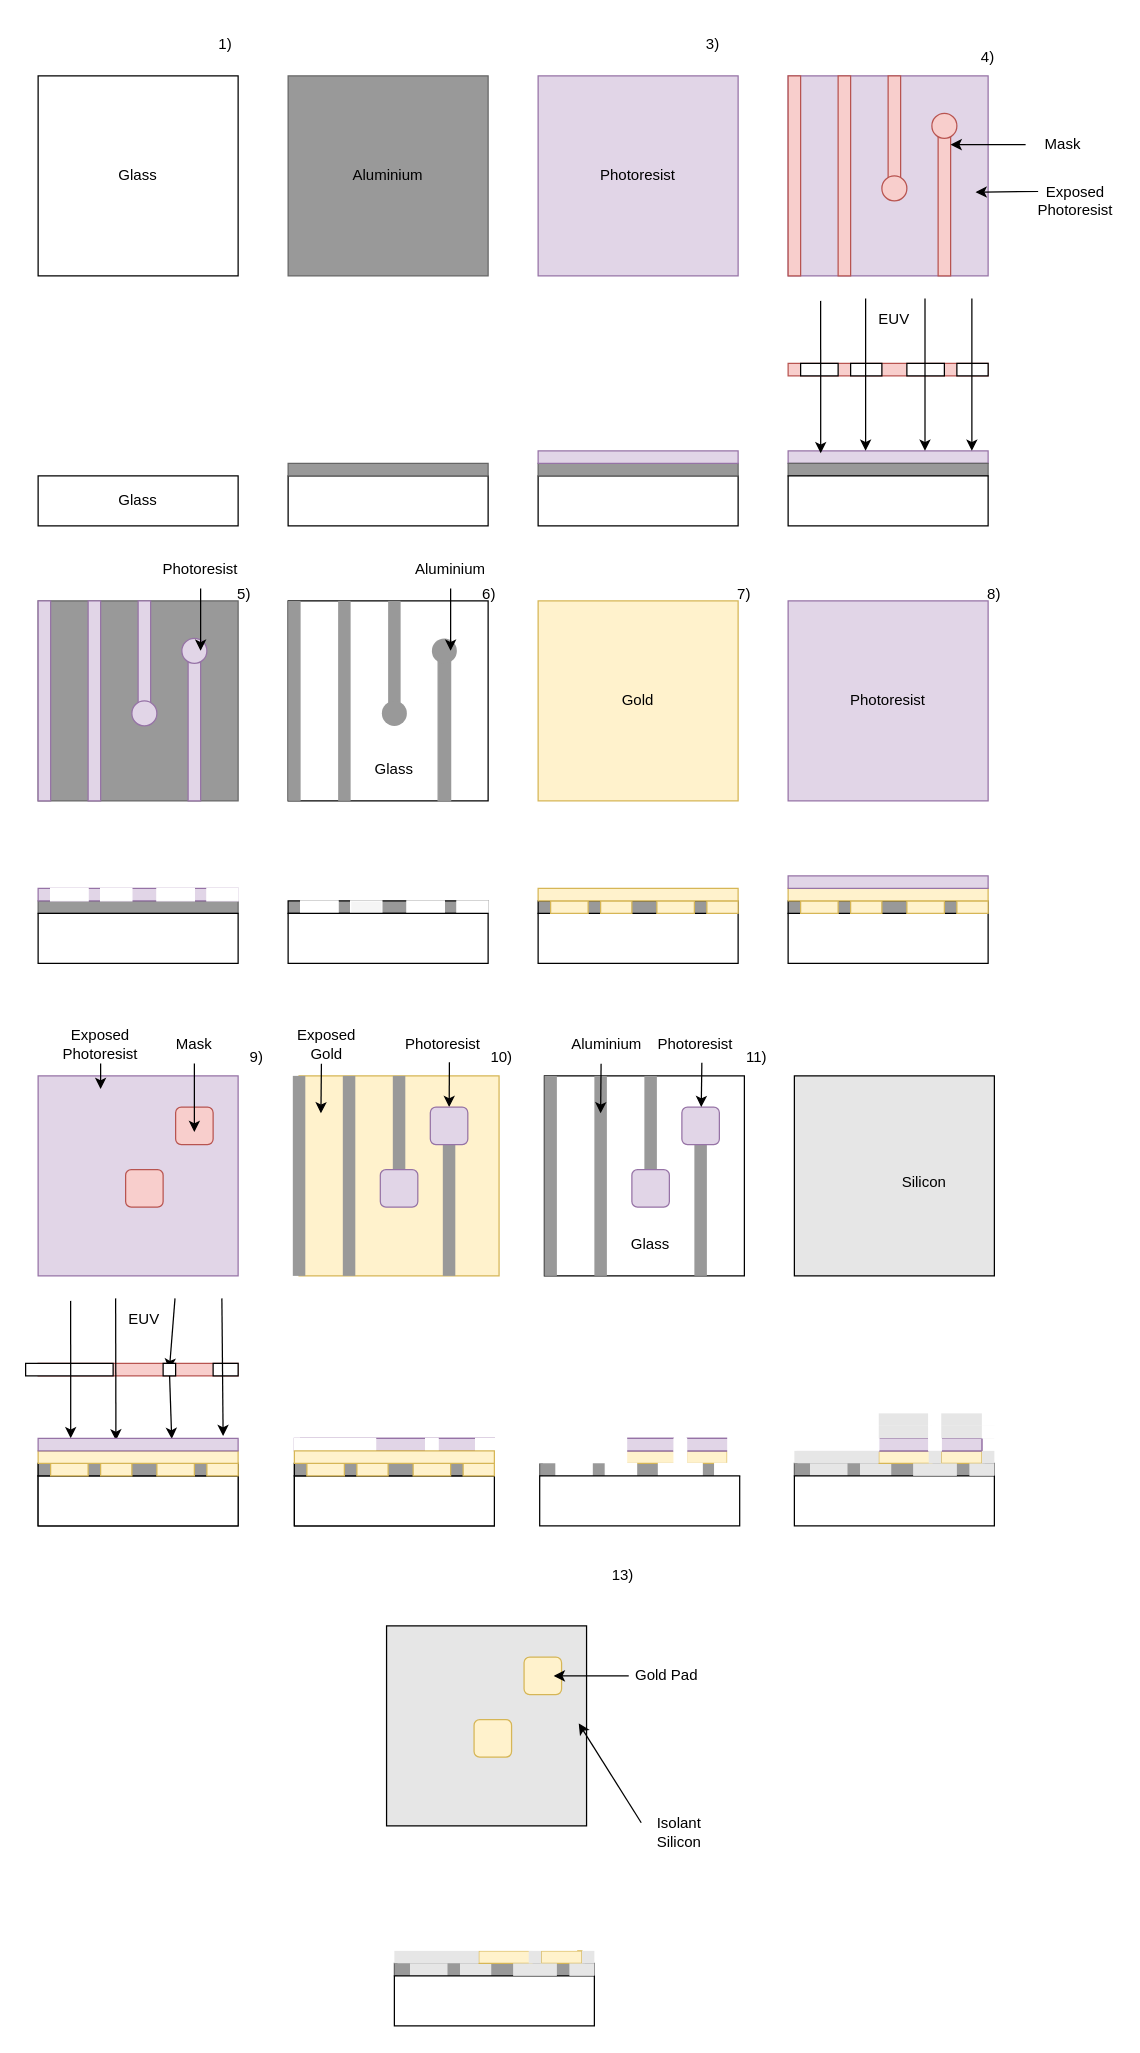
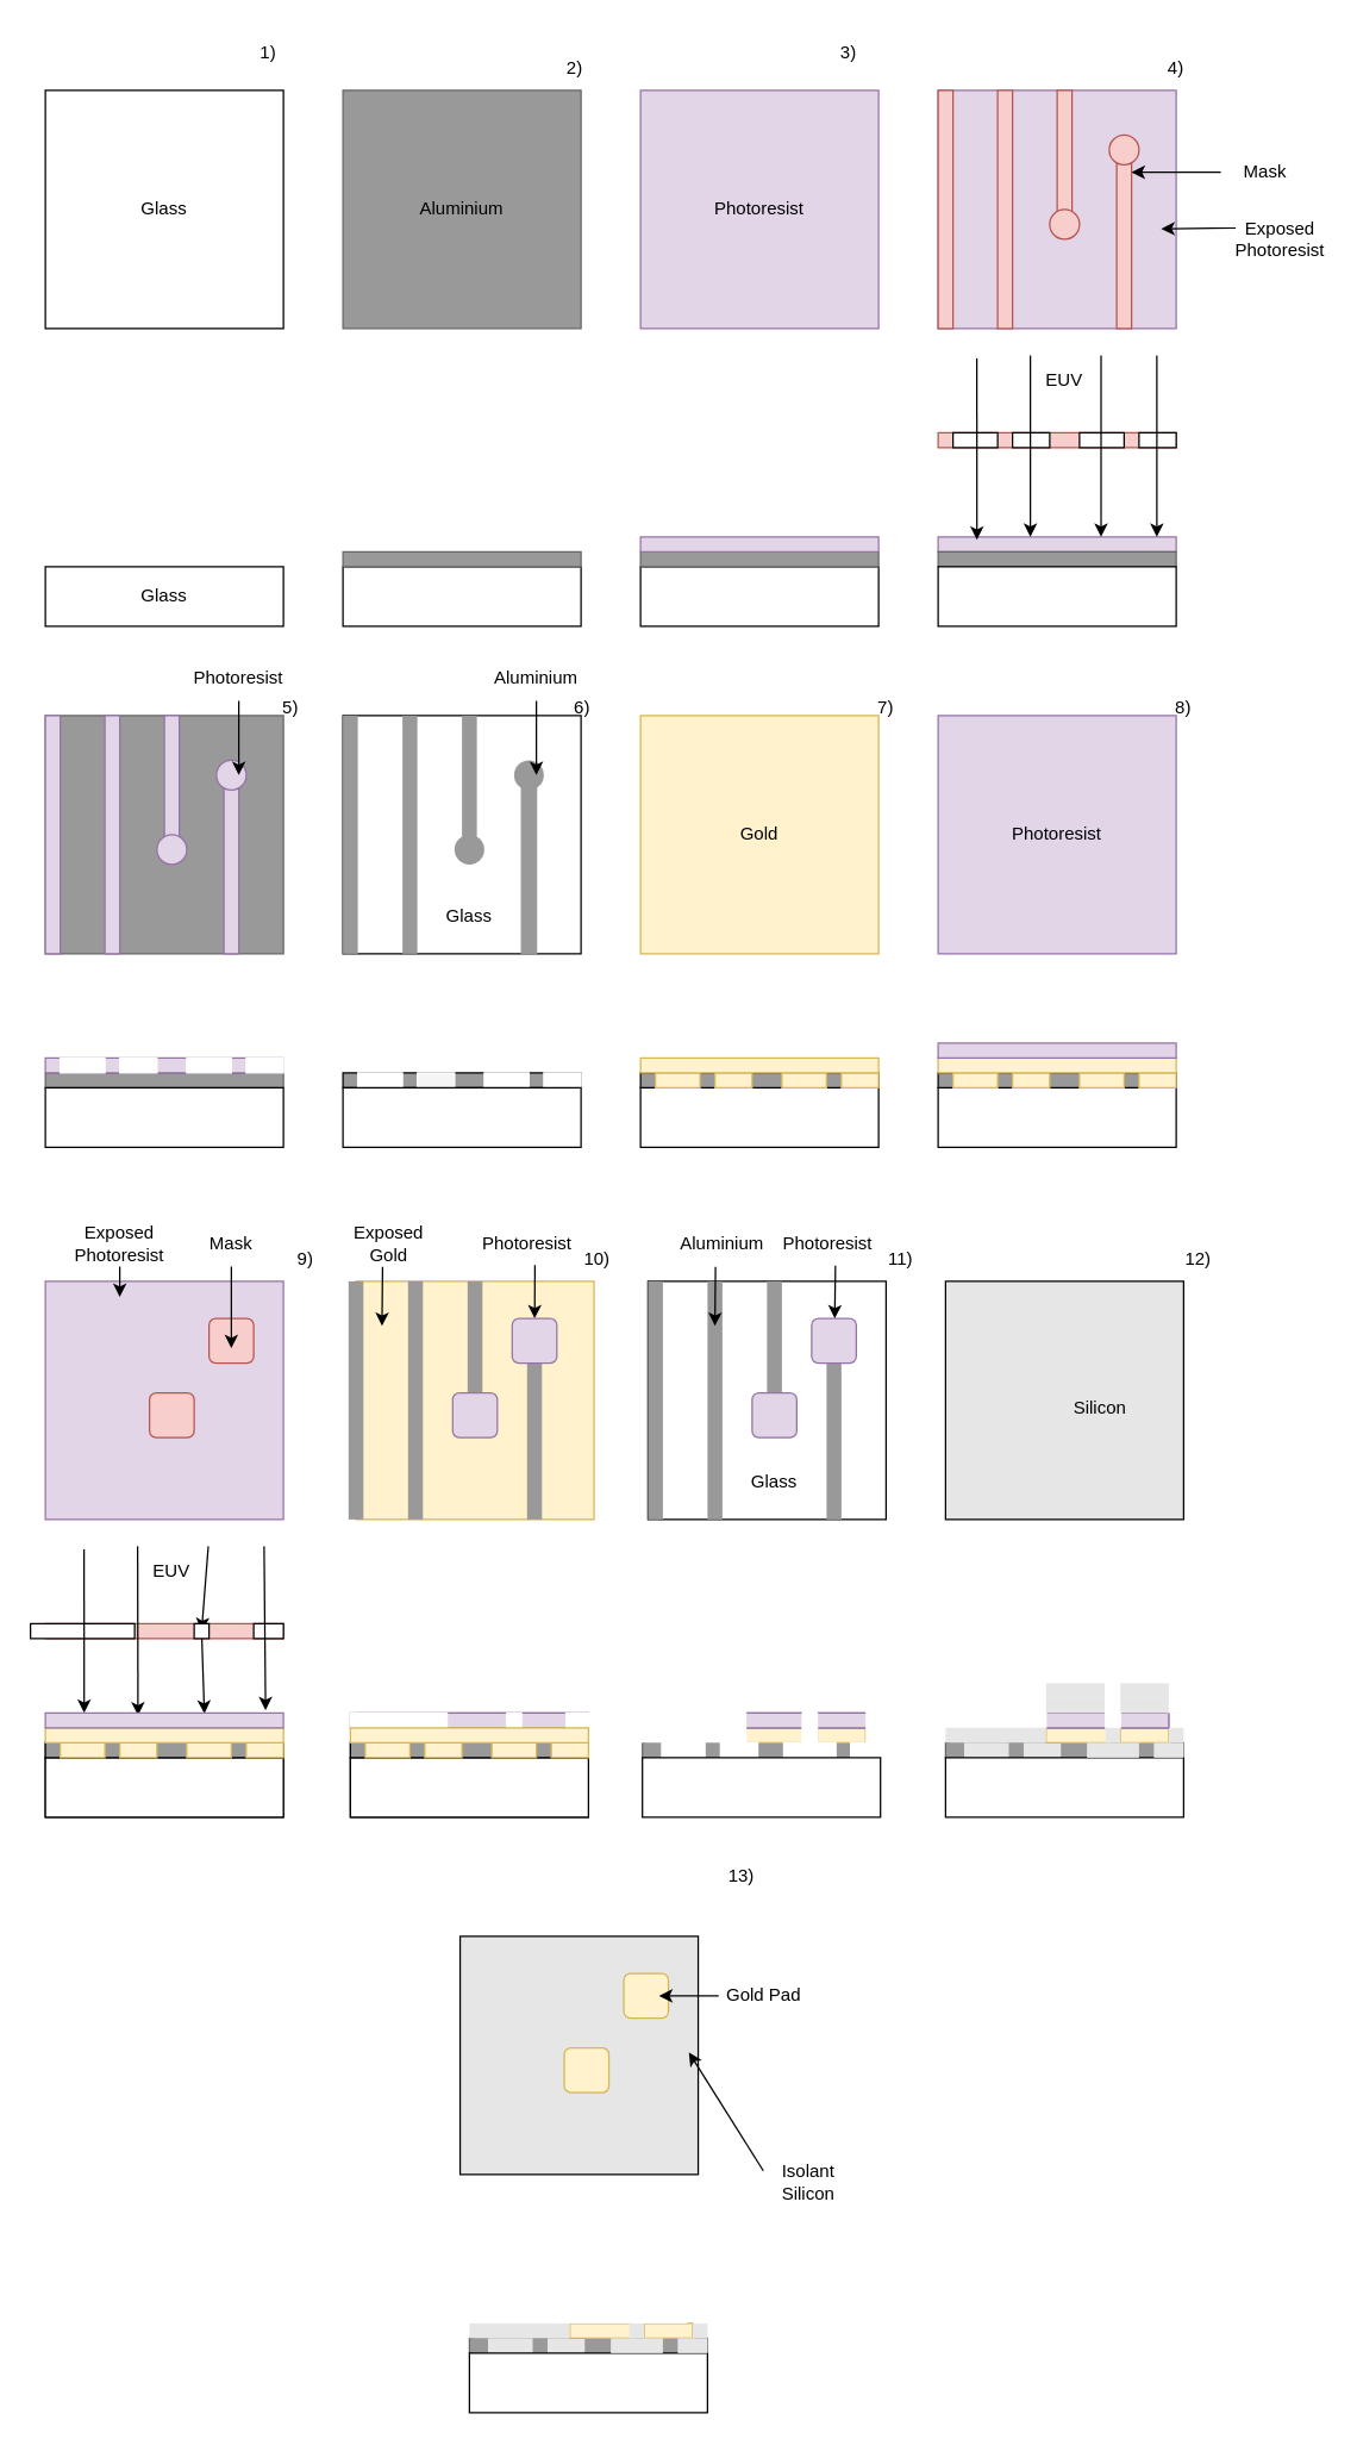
+ <mxCell id="224" value="2)" style="text;html=1;strokeColor=none;fillColor=none;align=center;verticalAlign=middle;whiteSpace=wrap;rounded=0;" vertex="1" parent="1"><mxGeometry x="356.25" y="30" width="60" height="30" as="geometry" /></mxCell>
+ <mxCell id="231" value="12)" style="text;html=1;strokeColor=none;fillColor=none;align=center;verticalAlign=middle;whiteSpace=wrap;rounded=0;" vertex="1" parent="1"><mxGeometry x="775" y="830" width="60" height="30" as="geometry" /></mxCell>
- <mxCell id="220" value="Gold Pad" style="text;html=1;strokeColor=none;fillColor=none;align=center;verticalAlign=middle;whiteSpace=wrap;rounded=0;" vertex="1" parent="1"><mxGeometry x="502.5" y="1325" width="60" height="30" as="geometry" /></mxCell>
+ <mxCell id="220" value="Gold Pad" style="text;html=1;strokeColor=none;fillColor=none;align=center;verticalAlign=middle;whiteSpace=wrap;rounded=0;" vertex="1" parent="1"><mxGeometry x="482.5" y="1325" width="60" height="30" as="geometry" /></mxCell>
